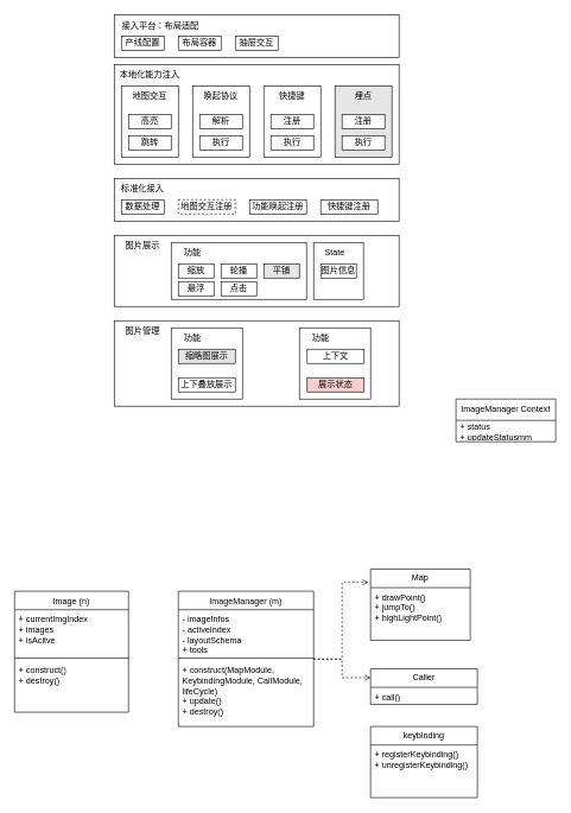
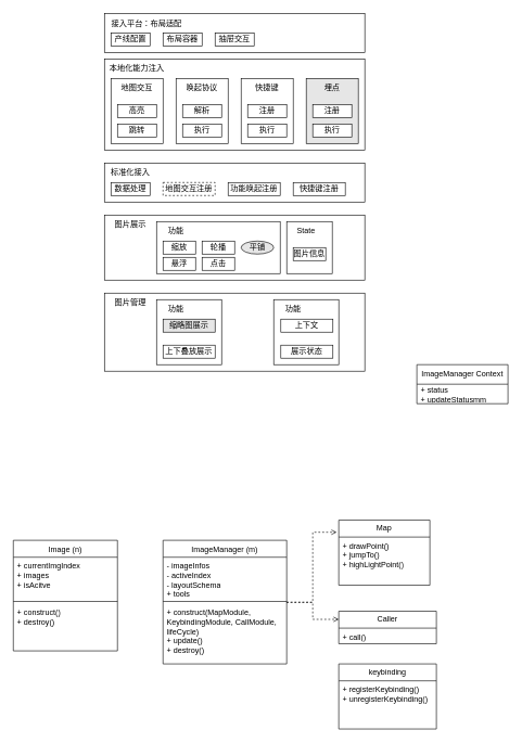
- <mxCell id="34" value="平铺" style="rounded=0;whiteSpace=wrap;html=1;fillColor=#E6E6E6;" parent="1" vertex="1"><mxGeometry x="370" y="370" width="50" height="20" as="geometry" /></mxCell>
+ <mxCell id="34" value="平铺" style="ellipse;whiteSpace=wrap;html=1;fillColor=#E6E6E6;" parent="1" vertex="1"><mxGeometry x="370" y="370" width="50" height="20" as="geometry" /></mxCell>
- <mxCell id="60" value="图片信息" style="rounded=0;whiteSpace=wrap;html=1;" vertex="1" parent="1"><mxGeometry x="450" y="370" width="50" height="20" as="geometry" /></mxCell>
+ <mxCell id="60" value="图片信息" style="rounded=0;whiteSpace=wrap;html=1;" vertex="1" parent="1"><mxGeometry x="450" y="380" width="50" height="20" as="geometry" /></mxCell>
- <mxCell id="70" value="展示状态" style="rounded=0;whiteSpace=wrap;html=1;fillColor=#f8cecc;" vertex="1" parent="1"><mxGeometry x="431" y="530" width="80" height="20" as="geometry" /></mxCell>
+ <mxCell id="70" value="展示状态" style="rounded=0;whiteSpace=wrap;html=1;" vertex="1" parent="1"><mxGeometry x="431" y="530" width="80" height="20" as="geometry" /></mxCell>
